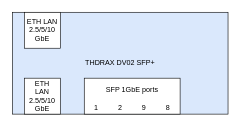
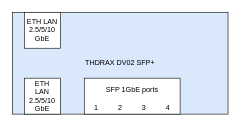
- <mxCell id="10" value="9" style="text;html=1;strokeColor=none;fillColor=none;align=center;verticalAlign=middle;whiteSpace=wrap;rounded=0;" parent="1" vertex="1"><mxGeometry x="220" y="170" width="40" height="20" as="geometry" /></mxCell>
+ <mxCell id="10" value="3" style="text;html=1;strokeColor=none;fillColor=none;align=center;verticalAlign=middle;whiteSpace=wrap;rounded=0;" parent="1" vertex="1"><mxGeometry x="220" y="170" width="40" height="20" as="geometry" /></mxCell>
- <mxCell id="11" value="8" style="text;html=1;strokeColor=none;fillColor=none;align=center;verticalAlign=middle;whiteSpace=wrap;rounded=0;" parent="1" vertex="1"><mxGeometry x="260" y="170" width="40" height="20" as="geometry" /></mxCell>
+ <mxCell id="11" value="4" style="text;html=1;strokeColor=none;fillColor=none;align=center;verticalAlign=middle;whiteSpace=wrap;rounded=0;" parent="1" vertex="1"><mxGeometry x="260" y="170" width="40" height="20" as="geometry" /></mxCell>
